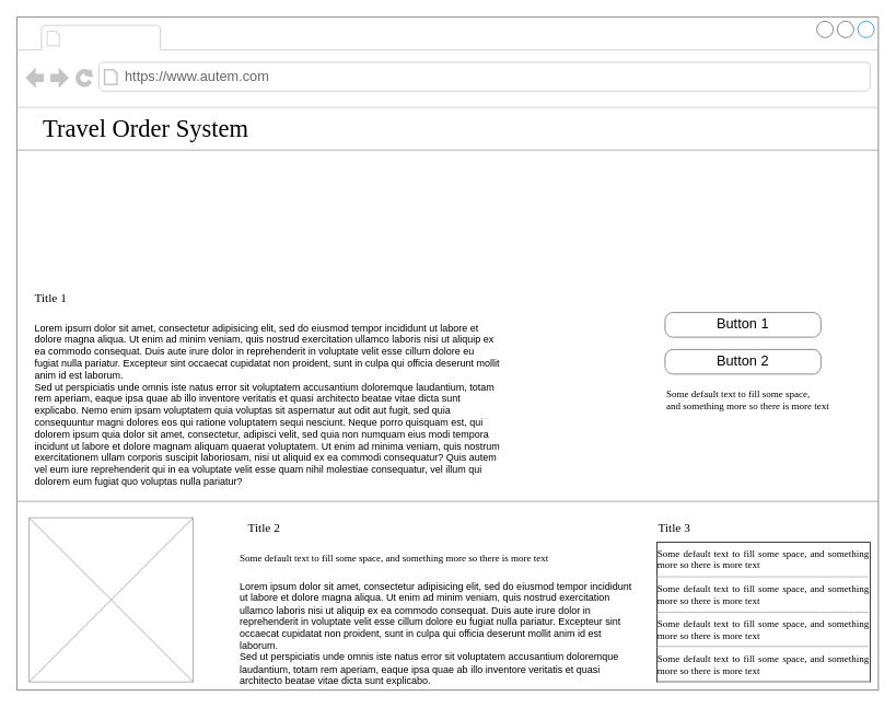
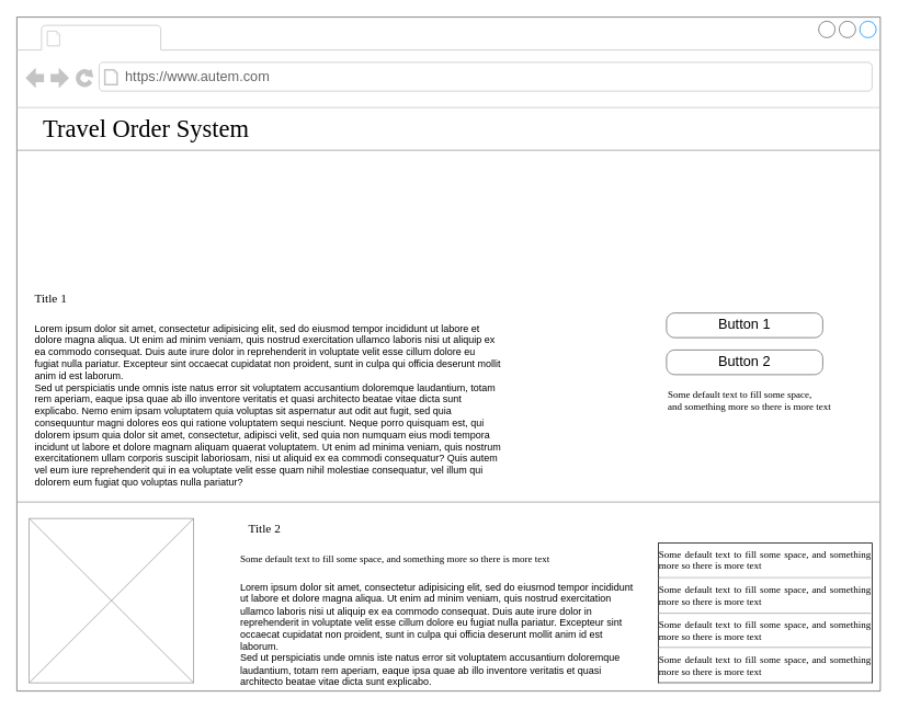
- <mxCell id="14" value="Title 3" style="text;html=1;points=[];align=left;verticalAlign=top;spacingTop=-4;fontSize=15;fontFamily=Verdana" parent="2" vertex="1"><mxGeometry x="780" y="610" width="170" height="30" as="geometry" /></mxCell>
